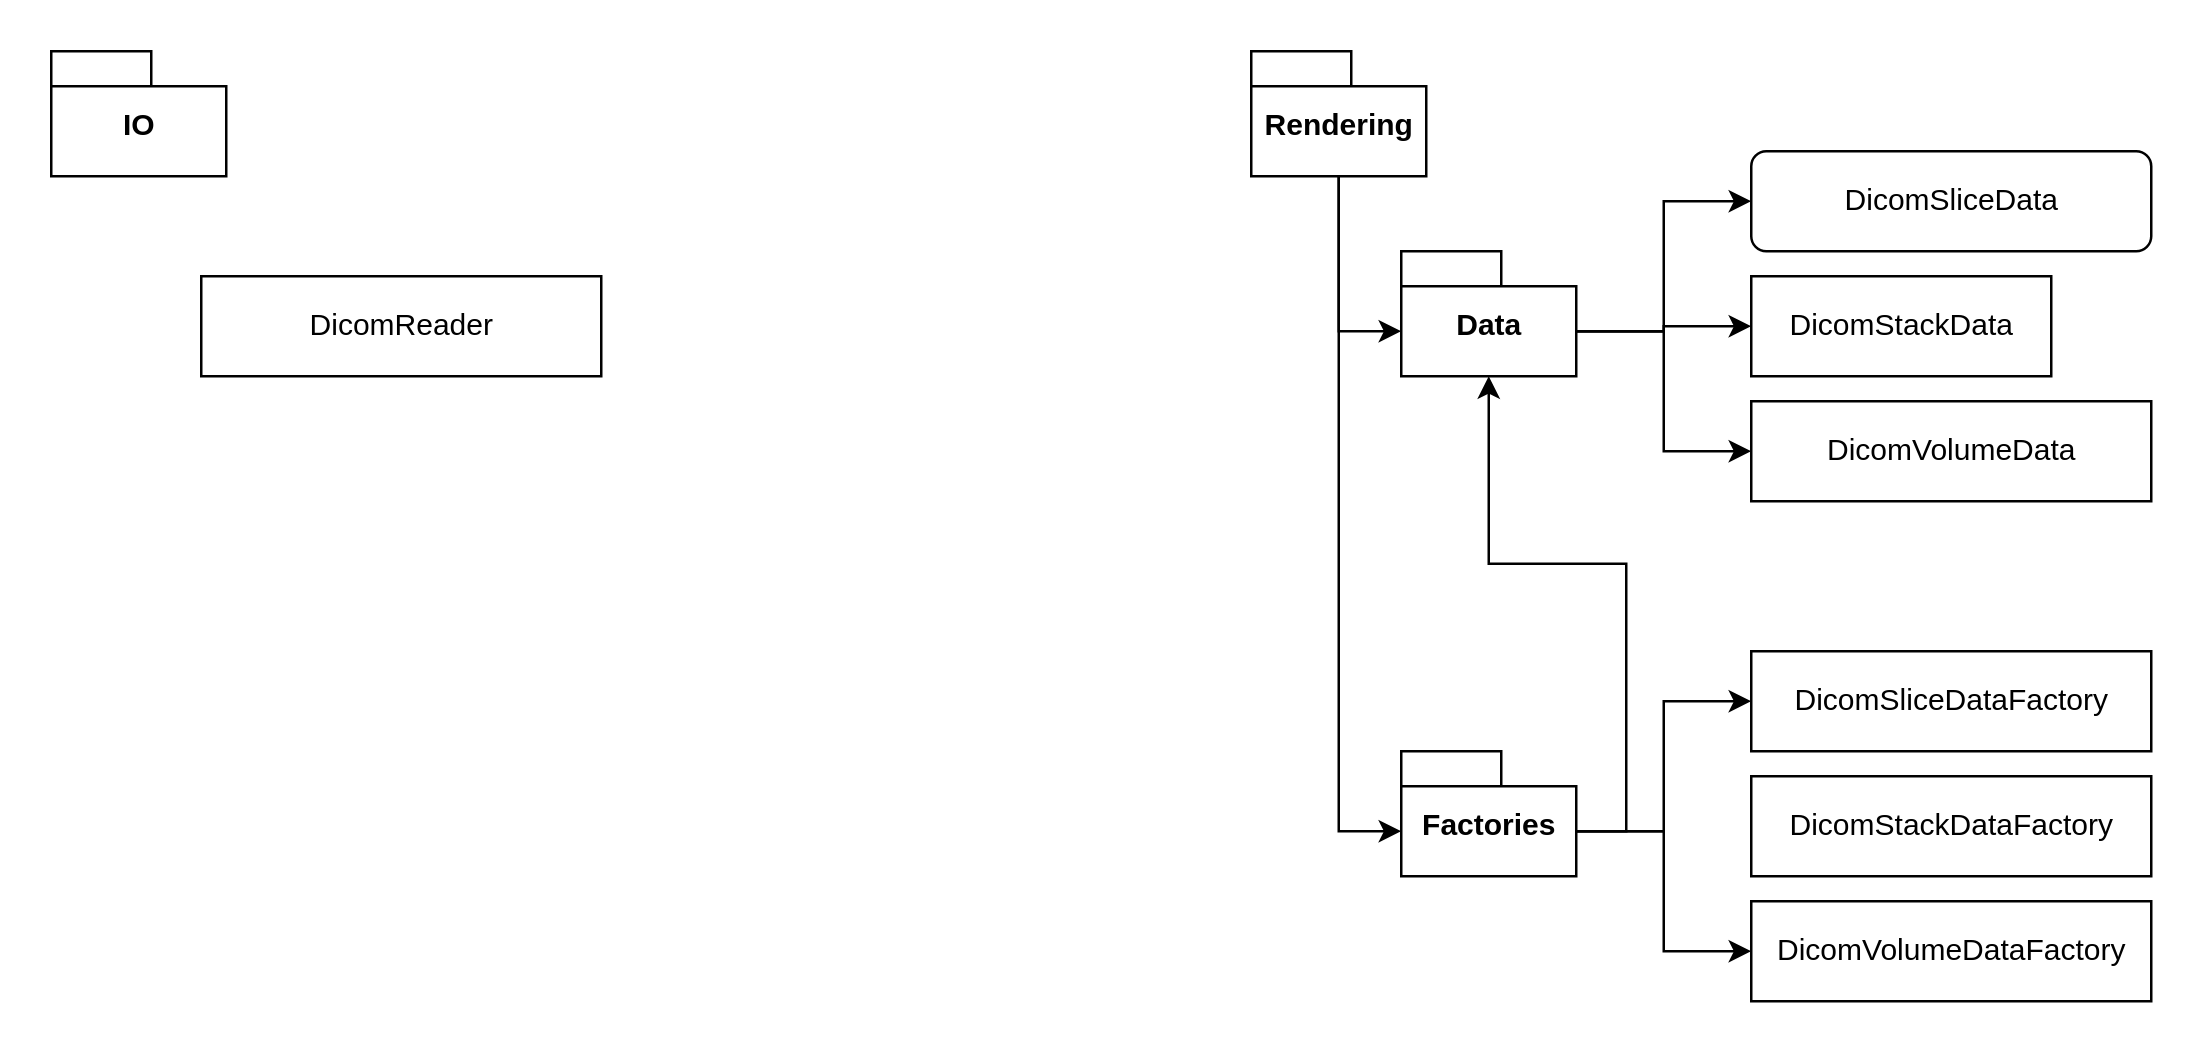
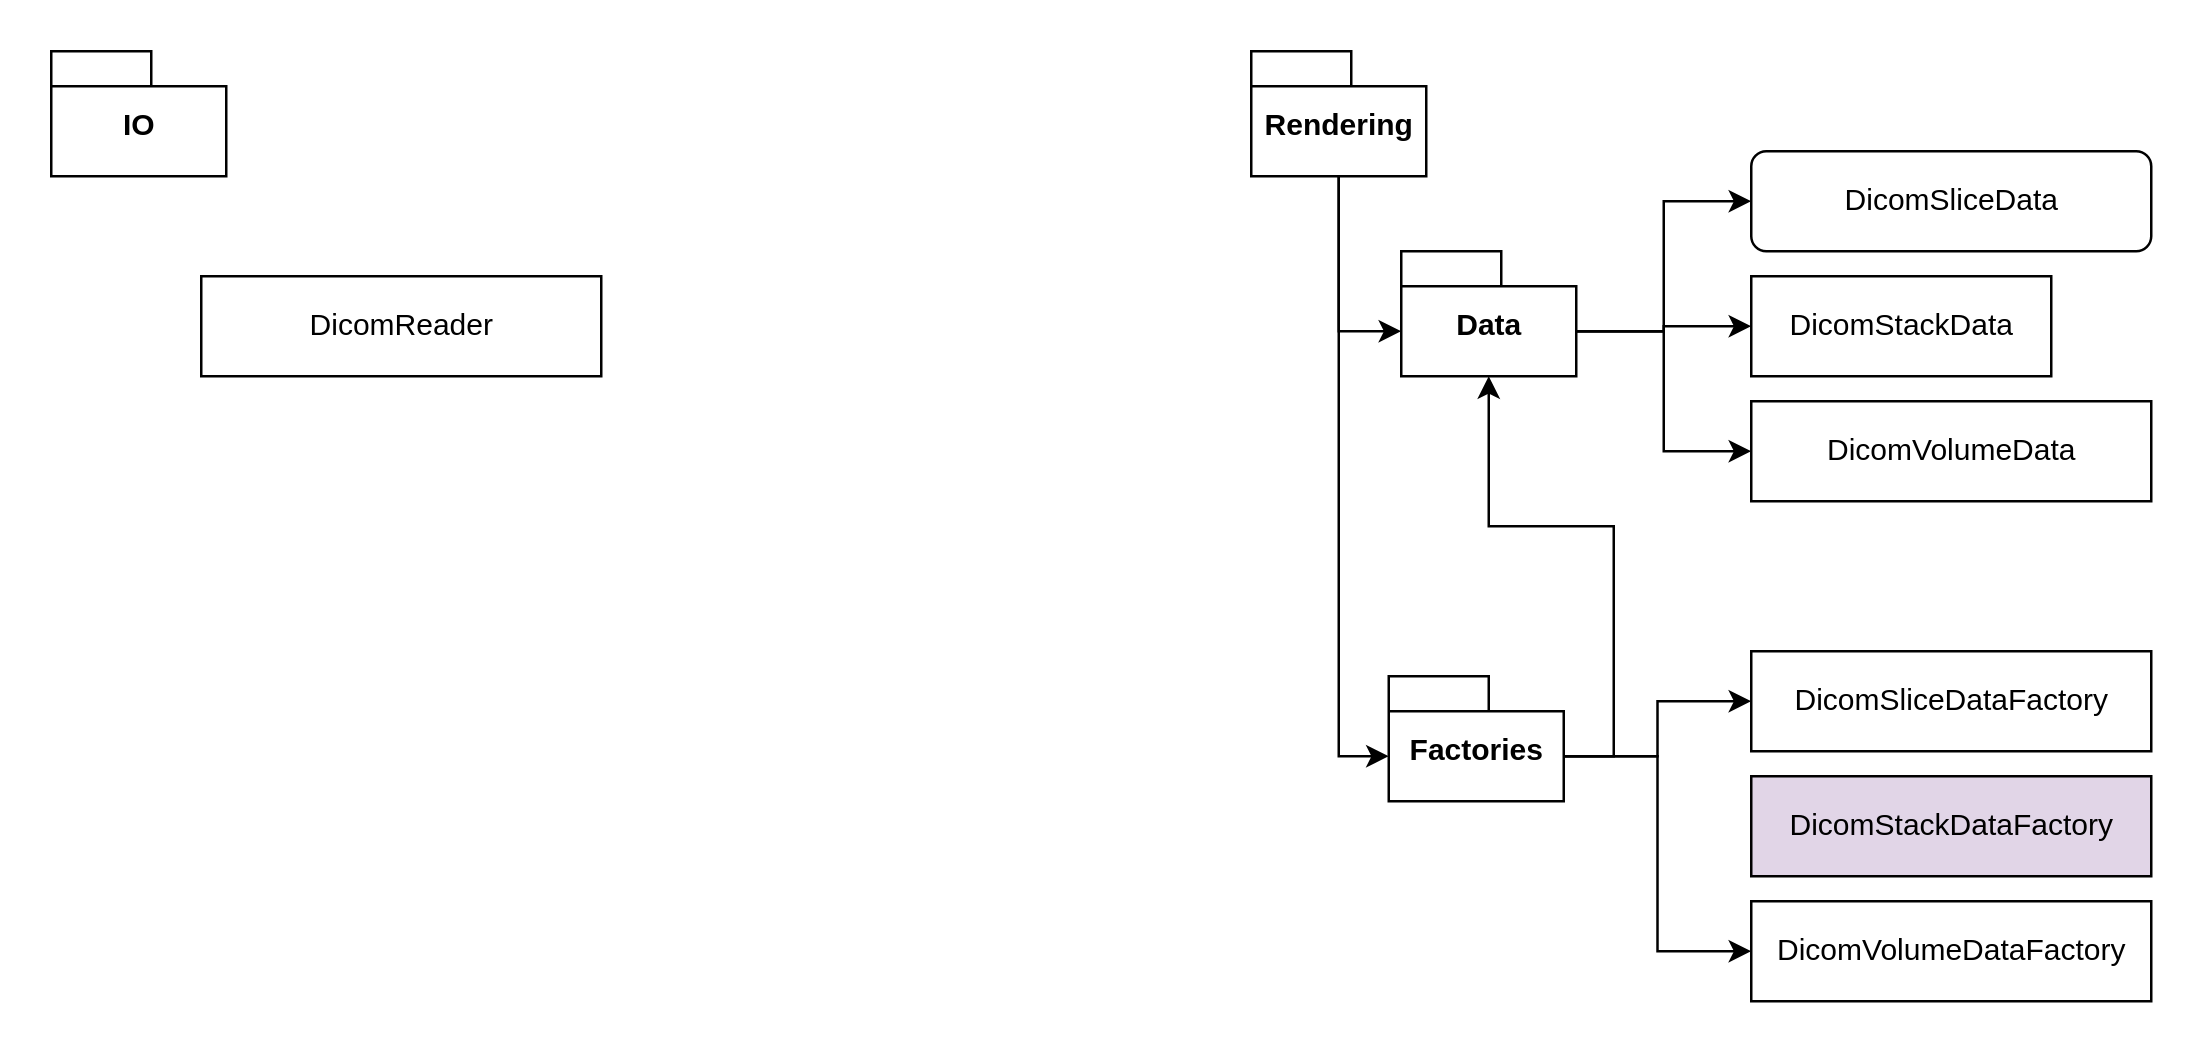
- <mxCell id="13" value="Factories" style="shape=folder;fontStyle=1;spacingTop=10;tabWidth=40;tabHeight=14;tabPosition=left;html=1;align=center;" vertex="1" parent="1"><mxGeometry x="560" y="300" width="70" height="50" as="geometry" /></mxCell>
+ <mxCell id="13" value="Factories" style="shape=folder;fontStyle=1;spacingTop=10;tabWidth=40;tabHeight=14;tabPosition=left;html=1;align=center;" vertex="1" parent="1"><mxGeometry x="555" y="270" width="70" height="50" as="geometry" /></mxCell>
- <mxCell id="19" value="DicomStackDataFactory" style="html=1;align=center;" vertex="1" parent="1"><mxGeometry x="700" y="310" width="160" height="40" as="geometry" /></mxCell>
+ <mxCell id="19" value="DicomStackDataFactory" style="html=1;align=center;fillColor=#e1d5e7;" vertex="1" parent="1"><mxGeometry x="700" y="310" width="160" height="40" as="geometry" /></mxCell>
